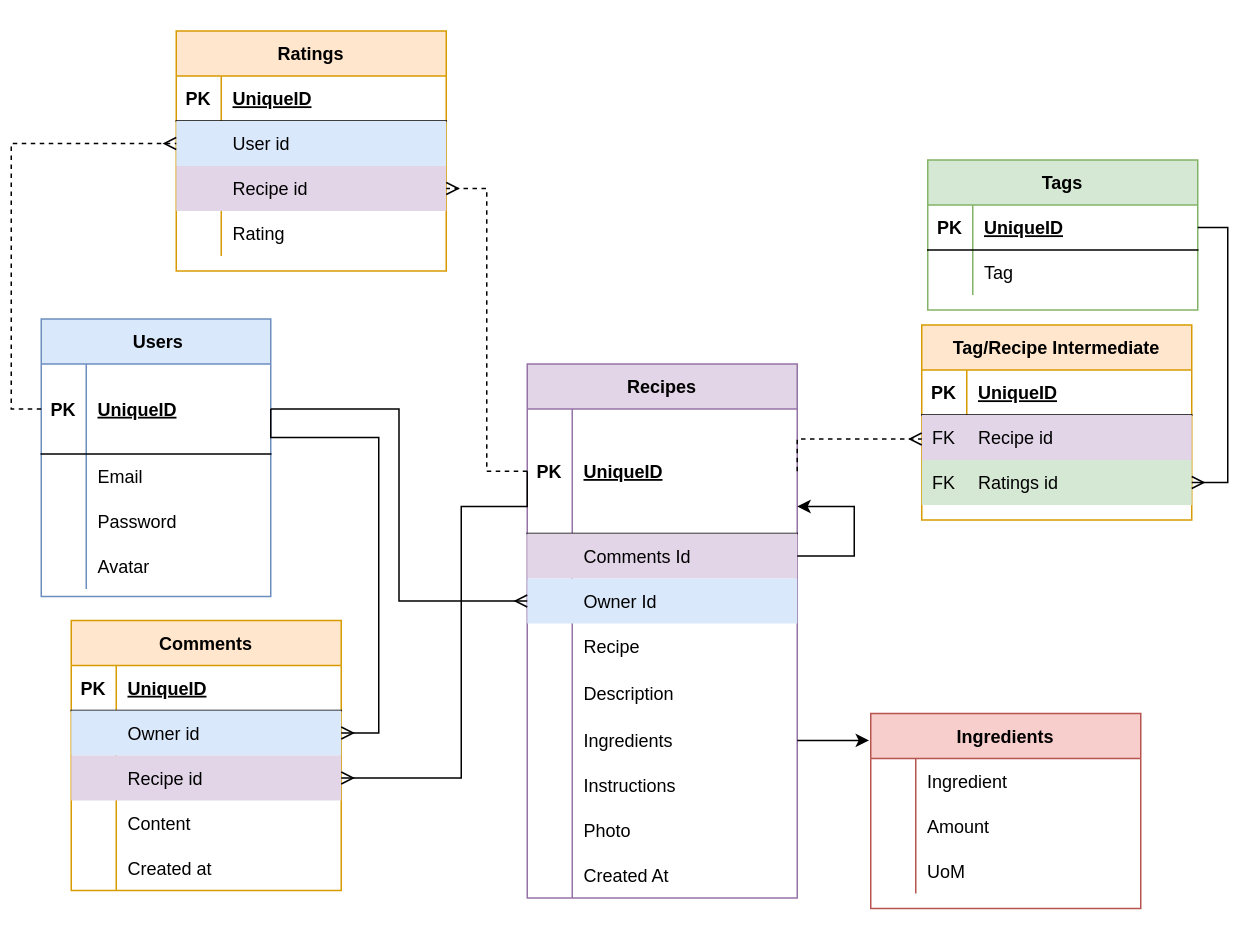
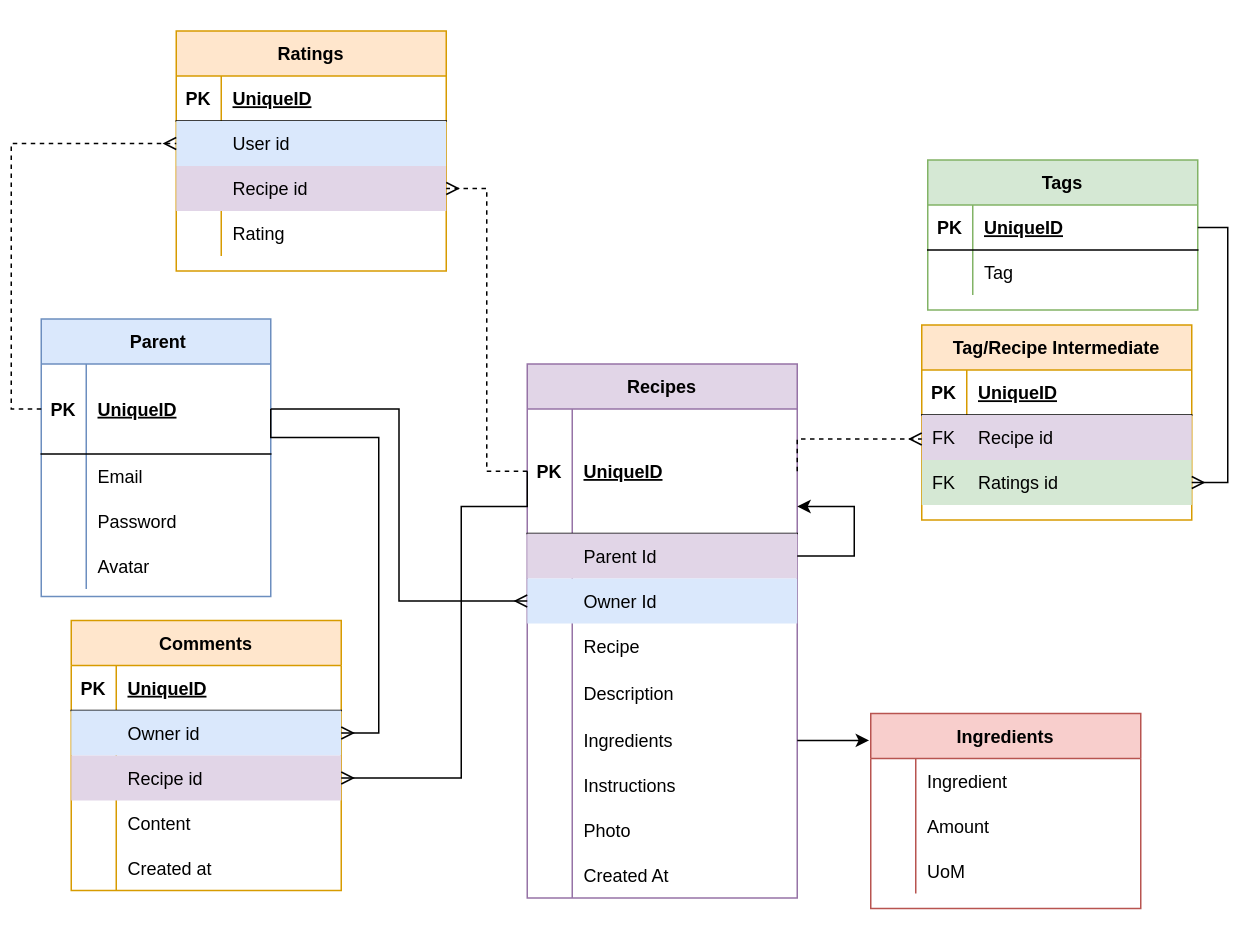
- <mxCell id="2" value=" Users" style="shape=table;startSize=30;container=1;collapsible=1;childLayout=tableLayout;fixedRows=1;rowLines=0;fontStyle=1;align=center;resizeLast=1;fillColor=#dae8fc;strokeColor=#6c8ebf;" parent="1" vertex="1"><mxGeometry x="20" y="212" width="153" height="185" as="geometry" /></mxCell>
+ <mxCell id="2" value=" Parent" style="shape=table;startSize=30;container=1;collapsible=1;childLayout=tableLayout;fixedRows=1;rowLines=0;fontStyle=1;align=center;resizeLast=1;fillColor=#dae8fc;strokeColor=#6c8ebf;" parent="1" vertex="1"><mxGeometry x="20" y="212" width="153" height="185" as="geometry" /></mxCell>
- <mxCell id="21" value="Comments Id" style="shape=partialRectangle;connectable=0;fillColor=none;top=0;left=0;bottom=0;right=0;align=left;spacingLeft=6;overflow=hidden;" parent="19" vertex="1"><mxGeometry x="30" width="150" height="30" as="geometry"><mxRectangle width="150" height="30" as="alternateBounds" /></mxGeometry></mxCell>
+ <mxCell id="21" value="Parent Id" style="shape=partialRectangle;connectable=0;fillColor=none;top=0;left=0;bottom=0;right=0;align=left;spacingLeft=6;overflow=hidden;" parent="19" vertex="1"><mxGeometry x="30" width="150" height="30" as="geometry"><mxRectangle width="150" height="30" as="alternateBounds" /></mxGeometry></mxCell>
